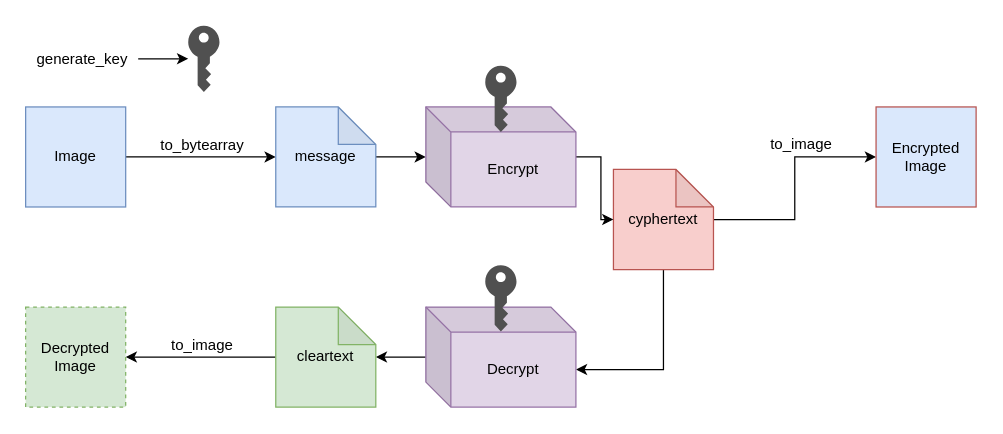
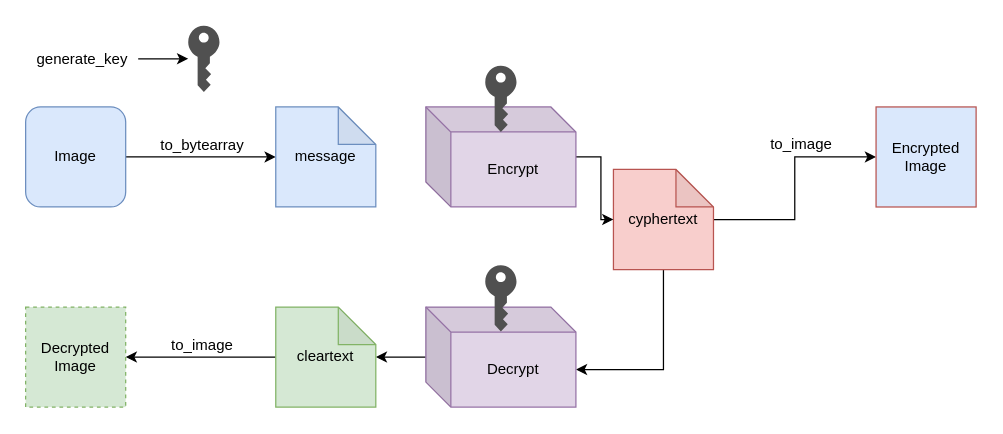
- <mxCell id="4" value="Image" style="whiteSpace=wrap;html=1;aspect=fixed;fillColor=#dae8fc;strokeColor=#6c8ebf;" vertex="1" parent="1"><mxGeometry x="20" y="85" width="80" height="80" as="geometry" /></mxCell>
+ <mxCell id="4" value="Image" style="whiteSpace=wrap;html=1;aspect=fixed;fillColor=#dae8fc;strokeColor=#6c8ebf;rounded=1;" vertex="1" parent="1"><mxGeometry x="20" y="85" width="80" height="80" as="geometry" /></mxCell>
- <mxCell id="5" value="" style="edgeStyle=orthogonalEdgeStyle;rounded=0;orthogonalLoop=1;jettySize=auto;html=1;fontSize=12;" edge="1" parent="1" source="6" target="16"><mxGeometry relative="1" as="geometry" /></mxCell>
